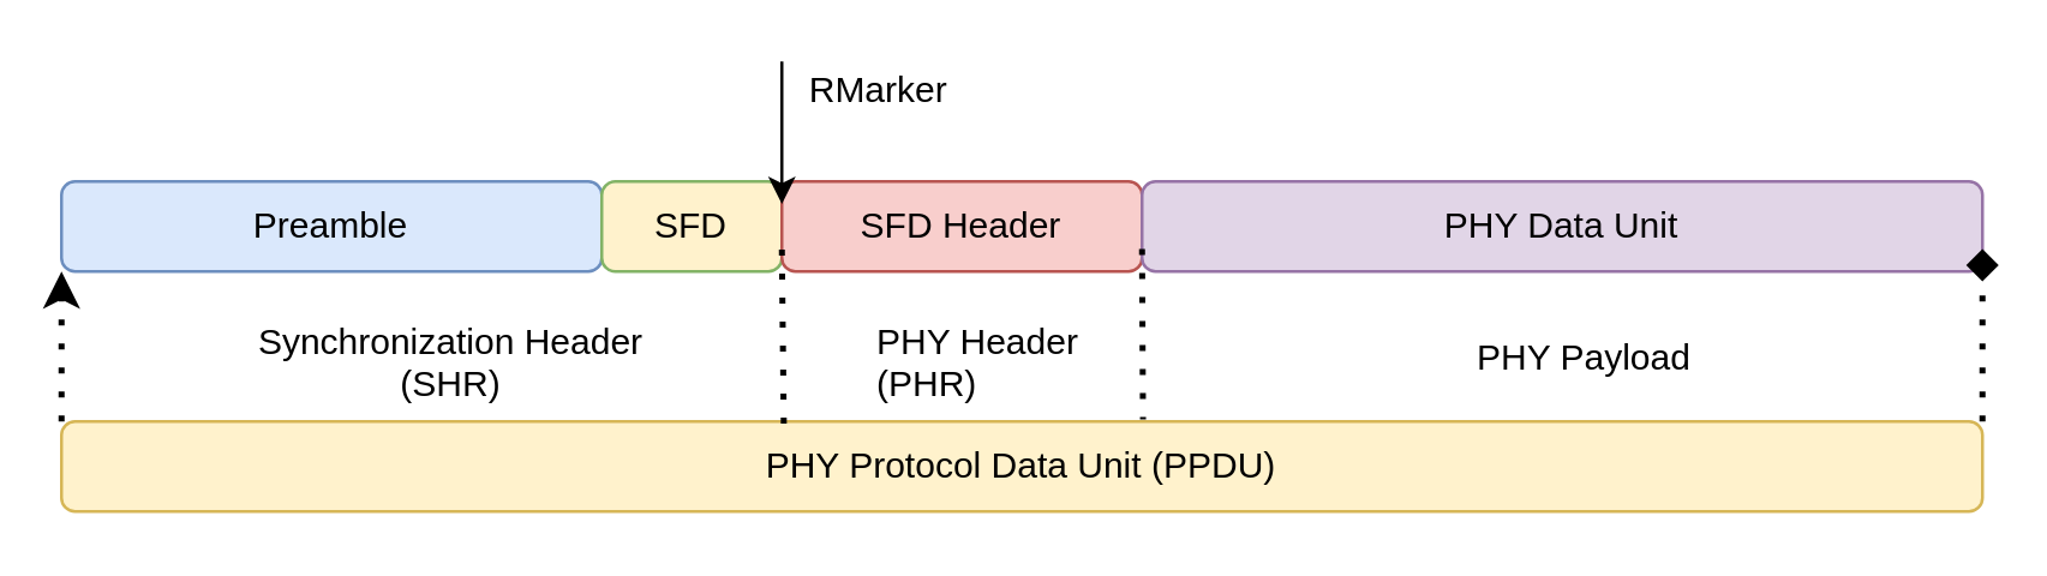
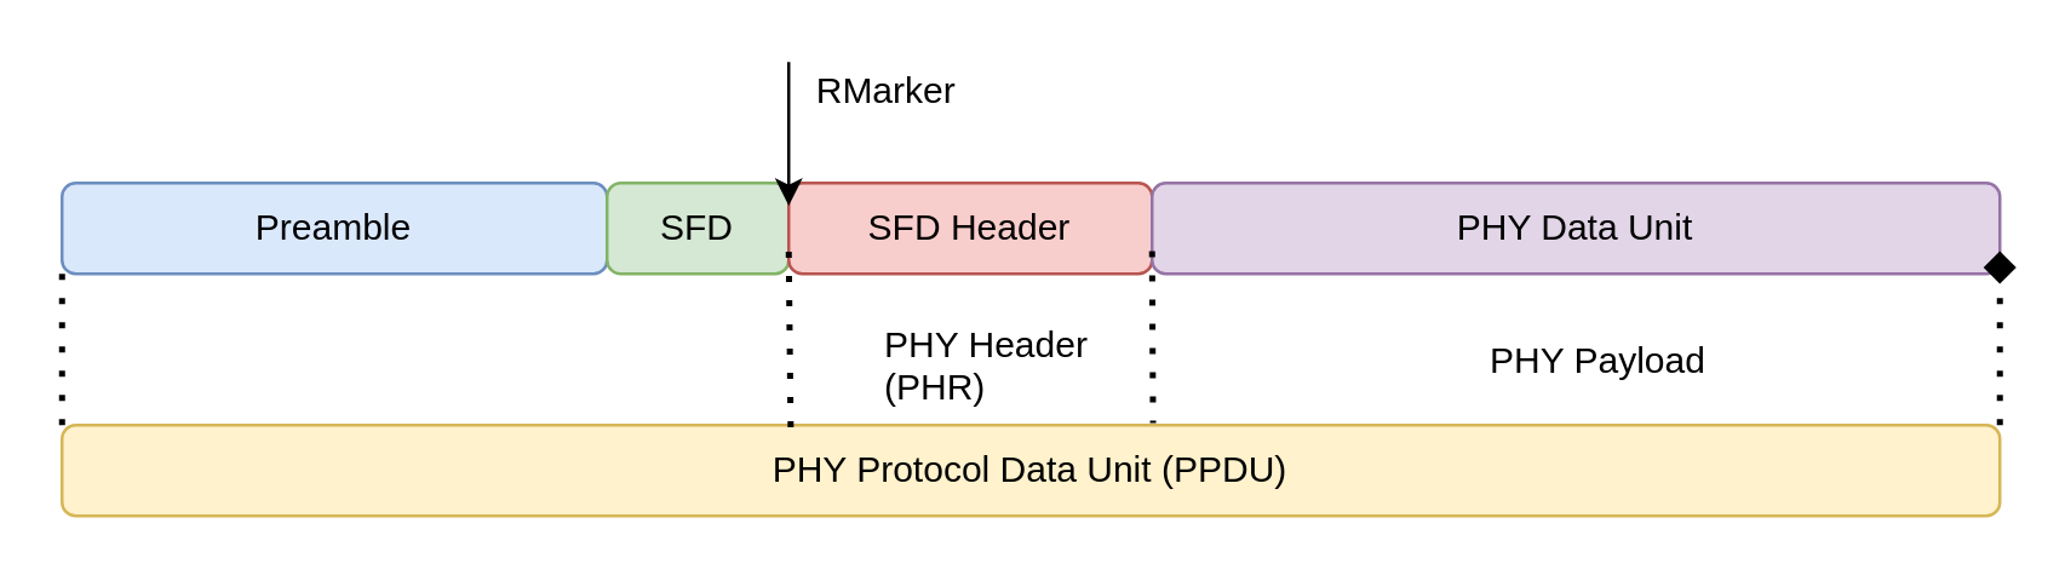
- <mxCell id="3" value="SFD" style="rounded=1;whiteSpace=wrap;html=1;fillColor=#fff2cc;strokeColor=#82b366;" vertex="1" parent="1"><mxGeometry x="200" y="60" width="60" height="30" as="geometry" /></mxCell>
+ <mxCell id="3" value="SFD" style="rounded=1;whiteSpace=wrap;html=1;fillColor=#d5e8d4;strokeColor=#82b366;" vertex="1" parent="1"><mxGeometry x="200" y="60" width="60" height="30" as="geometry" /></mxCell>
- <mxCell id="7" value="" style="endArrow=classic;dashed=1;html=1;dashPattern=1 3;strokeWidth=2;exitX=0;exitY=0;exitDx=0;exitDy=0;entryX=0;entryY=1;entryDx=0;entryDy=0;" edge="1" parent="1" source="6" target="2"><mxGeometry width="50" height="50" relative="1" as="geometry"><mxPoint x="320" y="120" as="sourcePoint" /><mxPoint x="370" y="70" as="targetPoint" /></mxGeometry></mxCell>
+ <mxCell id="7" value="" style="endArrow=none;dashed=1;html=1;dashPattern=1 3;strokeWidth=2;exitX=0;exitY=0;exitDx=0;exitDy=0;entryX=0;entryY=1;entryDx=0;entryDy=0;" edge="1" parent="1" source="6" target="2"><mxGeometry width="50" height="50" relative="1" as="geometry"><mxPoint x="320" y="120" as="sourcePoint" /><mxPoint x="370" y="70" as="targetPoint" /></mxGeometry></mxCell>
- <mxCell id="10" value="Synchronization Header &lt;br&gt;(SHR)" style="text;whiteSpace=wrap;html=1;align=center;" vertex="1" parent="1"><mxGeometry x="80" y="100" width="140" height="40" as="geometry" /></mxCell>
